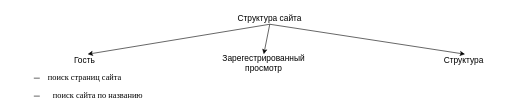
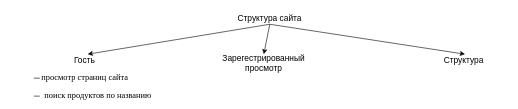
- <mxCell id="12" value="&lt;p style=&quot;margin: 7.65pt 0cm 0.0pt 36pt; text-indent: -18pt; font-size: 14px;&quot;&gt;&lt;span style=&quot;font-size: 14px; font-family: times, serif;&quot;&gt;поиск страниц сайта&amp;nbsp;&lt;/span&gt;&lt;/p&gt;" style="text;html=1;strokeColor=none;fillColor=none;align=center;verticalAlign=middle;whiteSpace=wrap;rounded=0;fontSize=14;" vertex="1" parent="1"><mxGeometry x="35" y="110" width="190" height="25" as="geometry" /></mxCell>
+ <mxCell id="12" value="&lt;p style=&quot;margin: 7.65pt 0cm 0.0pt 36pt; text-indent: -18pt; font-size: 14px;&quot;&gt;&lt;span style=&quot;font-size: 14px; font-family: times, serif;&quot;&gt;просмотр страниц сайта&amp;nbsp;&lt;/span&gt;&lt;/p&gt;" style="text;html=1;strokeColor=none;fillColor=none;align=center;verticalAlign=middle;whiteSpace=wrap;rounded=0;fontSize=14;" vertex="1" parent="1"><mxGeometry x="35" y="110" width="190" height="25" as="geometry" /></mxCell>
- <mxCell id="13" value="&lt;p style=&quot;margin: 7.75pt 0cm 0.0pt 36pt ; text-indent: -18pt ; font-size: 14px&quot;&gt;&lt;span style=&quot;font-family: &amp;#34;symbol&amp;#34; ; font-size: 14px&quot;&gt;&lt;span style=&quot;font-stretch: normal ; font-size: 14px ; line-height: normal ; font-family: &amp;#34;times new roman&amp;#34;&quot;&gt;&amp;nbsp; &amp;nbsp; &amp;nbsp;&lt;br style=&quot;font-size: 14px&quot;&gt;&lt;/span&gt;&lt;/span&gt;&lt;span style=&quot;font-size: 14px ; font-family: &amp;#34;times&amp;#34; , serif&quot;&gt;поиск сайта по названию&amp;nbsp;&lt;/span&gt;&lt;/p&gt;" style="text;html=1;strokeColor=none;fillColor=none;align=center;verticalAlign=middle;whiteSpace=wrap;rounded=0;fontSize=14;" vertex="1" parent="1"><mxGeometry x="20" y="135" width="240" height="20" as="geometry" /></mxCell>
+ <mxCell id="13" value="&lt;p style=&quot;margin: 7.75pt 0cm 0.0pt 36pt ; text-indent: -18pt ; font-size: 14px&quot;&gt;&lt;span style=&quot;font-family: &amp;#34;symbol&amp;#34; ; font-size: 14px&quot;&gt;&lt;span style=&quot;font-stretch: normal ; font-size: 14px ; line-height: normal ; font-family: &amp;#34;times new roman&amp;#34;&quot;&gt;&amp;nbsp; &amp;nbsp; &amp;nbsp;&lt;br style=&quot;font-size: 14px&quot;&gt;&lt;/span&gt;&lt;/span&gt;&lt;span style=&quot;font-size: 14px ; font-family: &amp;#34;times&amp;#34; , serif&quot;&gt;поиск продуктов по названию&amp;nbsp;&lt;/span&gt;&lt;/p&gt;" style="text;html=1;strokeColor=none;fillColor=none;align=center;verticalAlign=middle;whiteSpace=wrap;rounded=0;fontSize=14;" vertex="1" parent="1"><mxGeometry x="20" y="135" width="240" height="20" as="geometry" /></mxCell>
